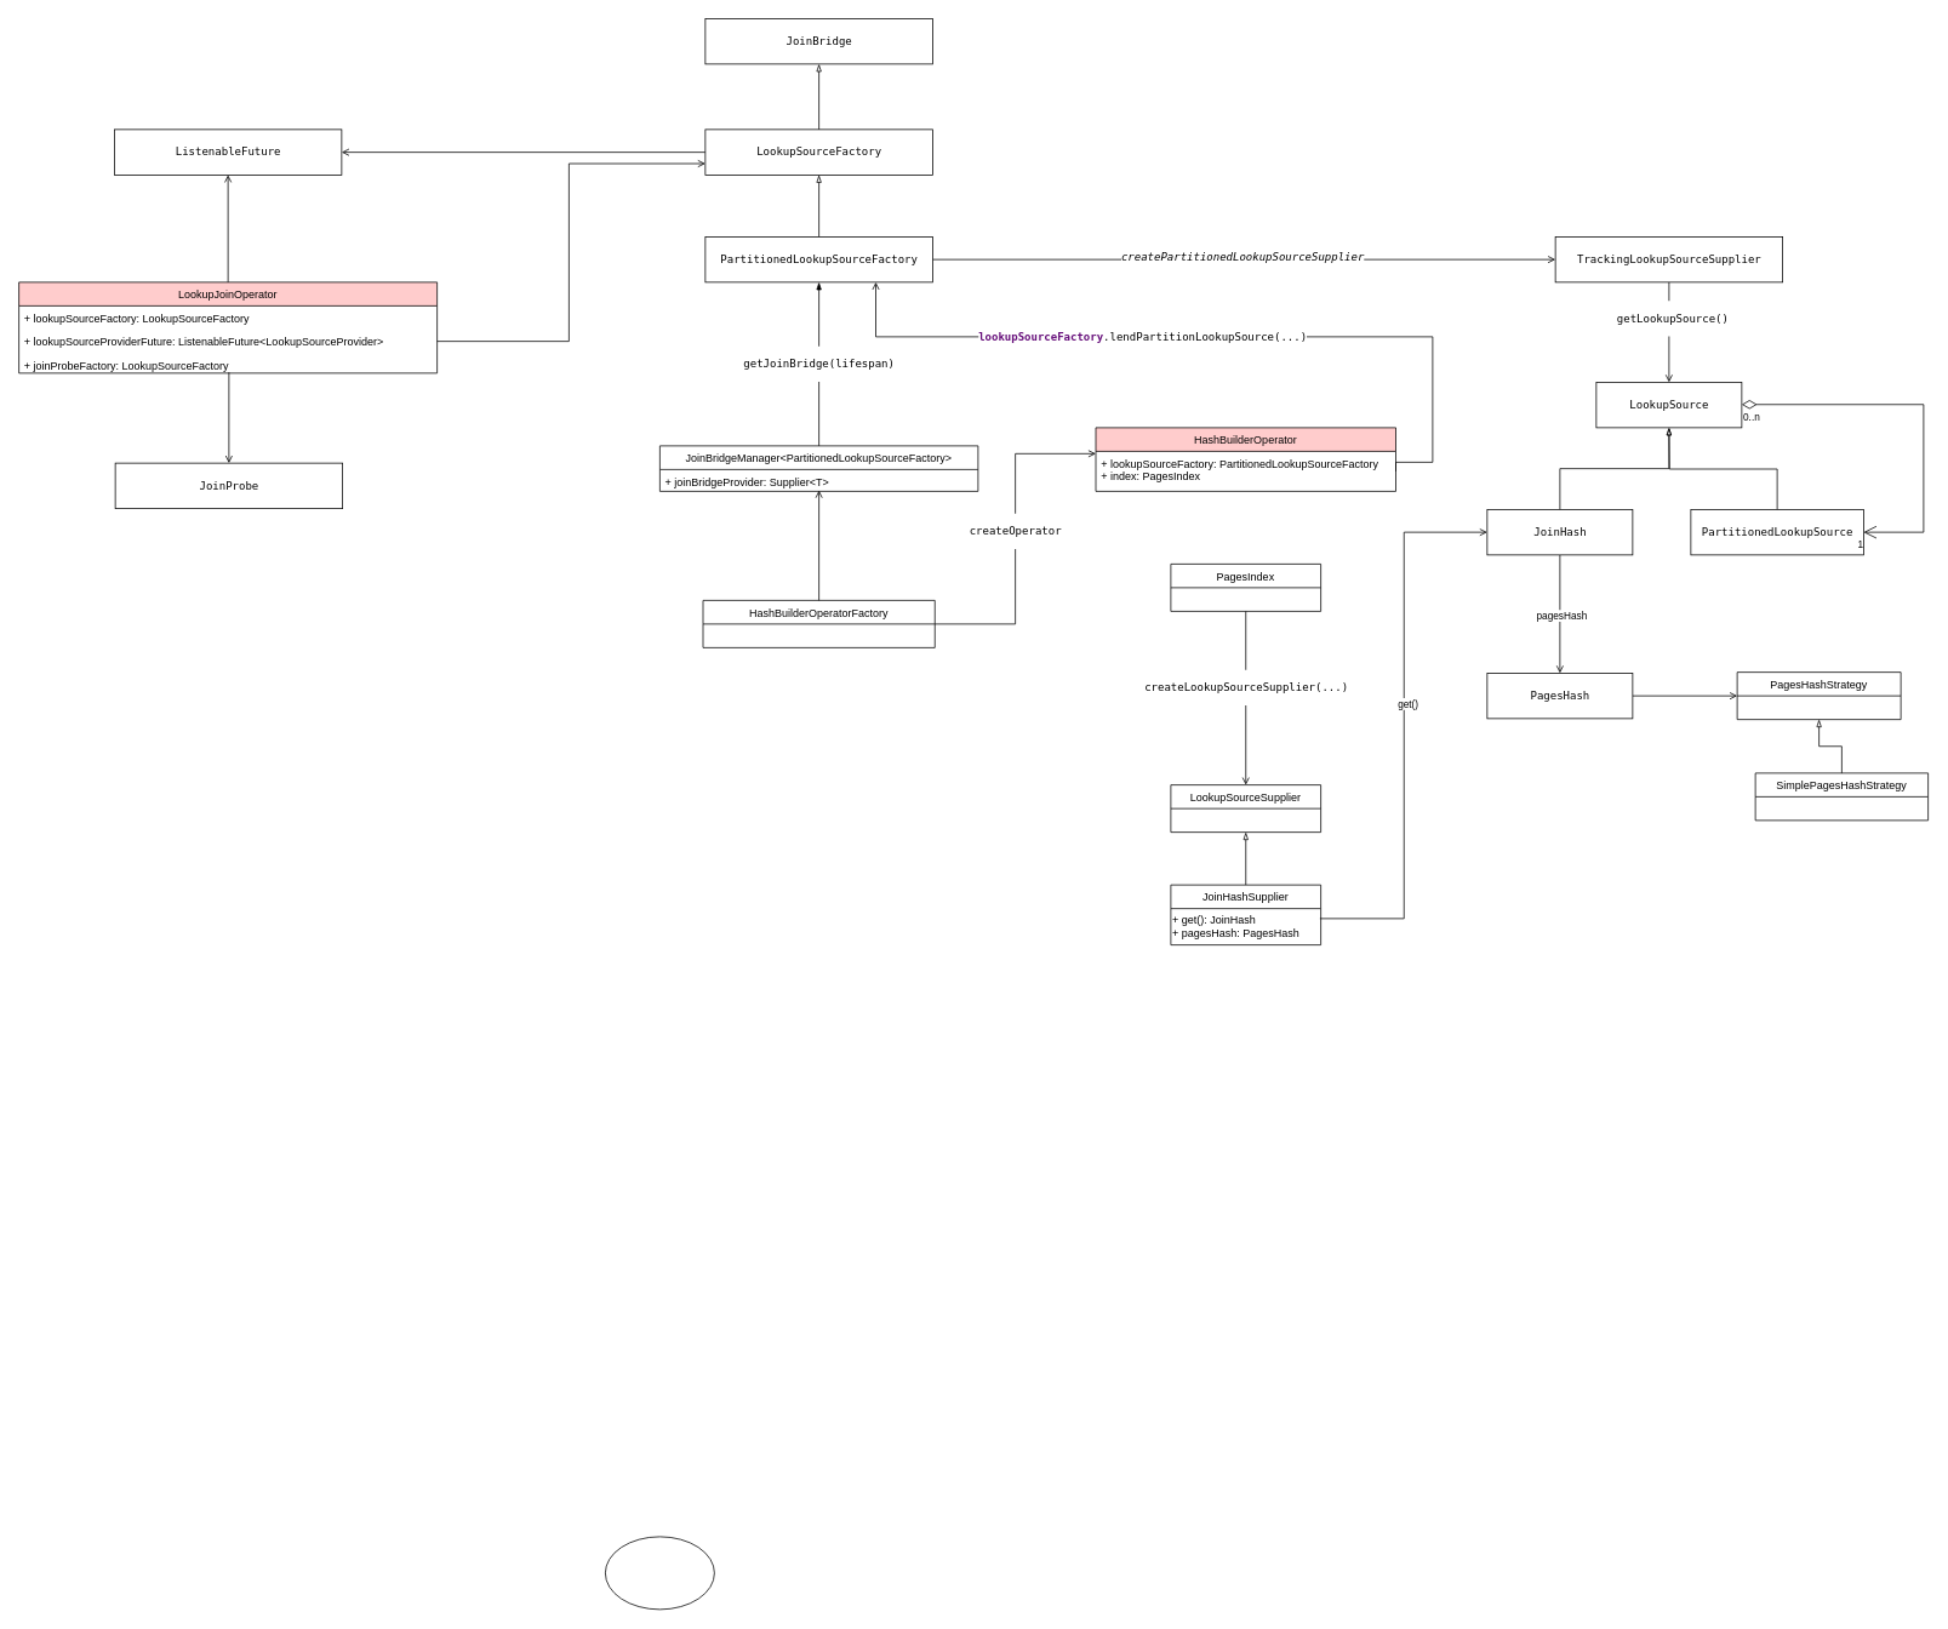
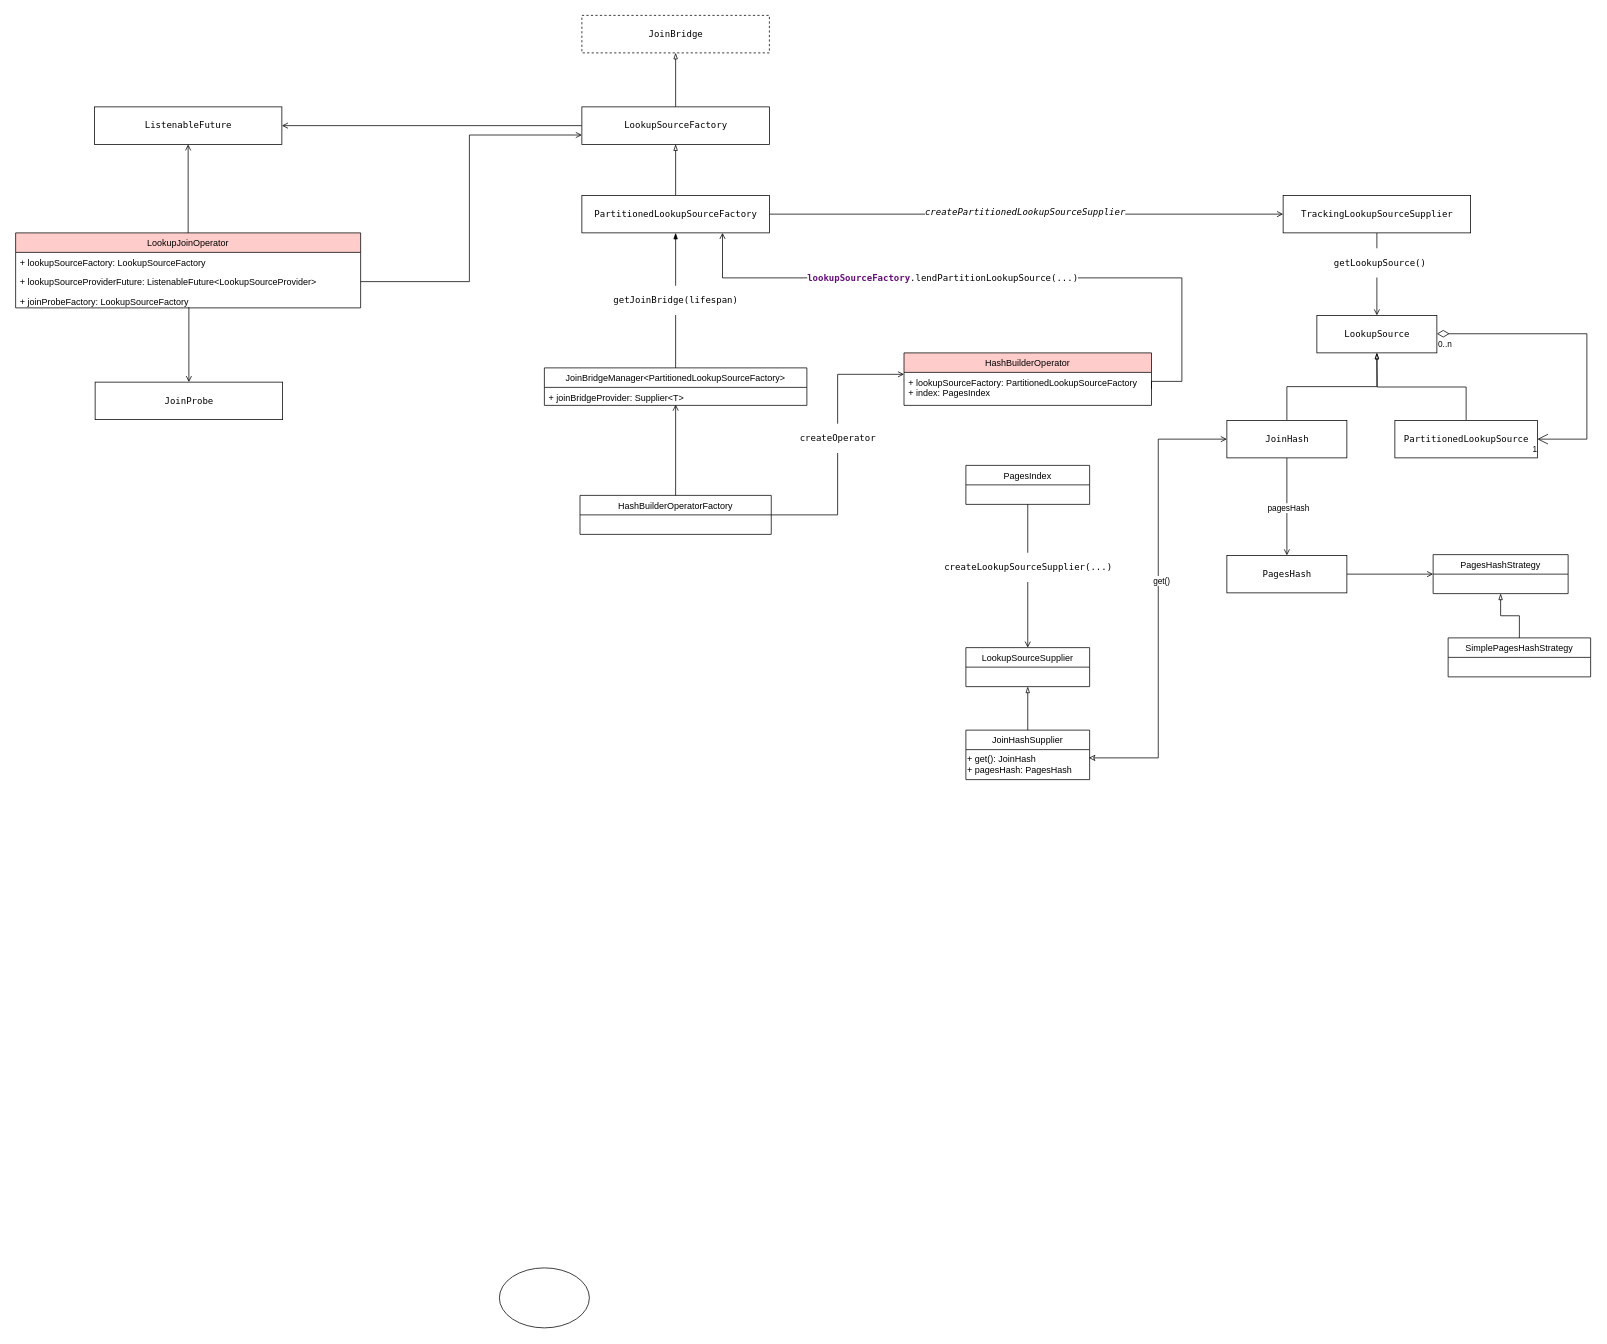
- <mxCell id="2" value="&lt;pre style=&quot;background-color: rgb(255, 255, 255); font-family: &amp;quot;JetBrains Mono&amp;quot;, monospace; font-size: 9pt;&quot;&gt;JoinBridge&lt;/pre&gt;" style="html=1;" parent="1" vertex="1"><mxGeometry x="775" y="20" width="250" height="50" as="geometry" /></mxCell>
+ <mxCell id="2" value="&lt;pre style=&quot;background-color: rgb(255, 255, 255); font-family: &amp;quot;JetBrains Mono&amp;quot;, monospace; font-size: 9pt;&quot;&gt;JoinBridge&lt;/pre&gt;" style="html=1;dashed=1;" parent="1" vertex="1"><mxGeometry x="775" y="20" width="250" height="50" as="geometry" /></mxCell>
- <mxCell id="9" style="edgeStyle=orthogonalEdgeStyle;rounded=0;orthogonalLoop=1;jettySize=auto;html=1;exitX=0;exitY=0.5;exitDx=0;exitDy=0;entryX=0.994;entryY=0.275;entryDx=0;entryDy=0;entryPerimeter=0;startArrow=open;startFill=0;endArrow=none;endFill=0;" parent="1" source="13" target="45" edge="1"><mxGeometry relative="1" as="geometry" /></mxCell>
+ <mxCell id="9" style="edgeStyle=orthogonalEdgeStyle;rounded=0;orthogonalLoop=1;jettySize=auto;html=1;exitX=0;exitY=0.5;exitDx=0;exitDy=0;entryX=0.994;entryY=0.275;entryDx=0;entryDy=0;entryPerimeter=0;startArrow=open;startFill=0;endArrow=classic;endFill=0;" parent="1" source="13" target="45" edge="1"><mxGeometry relative="1" as="geometry" /></mxCell>
